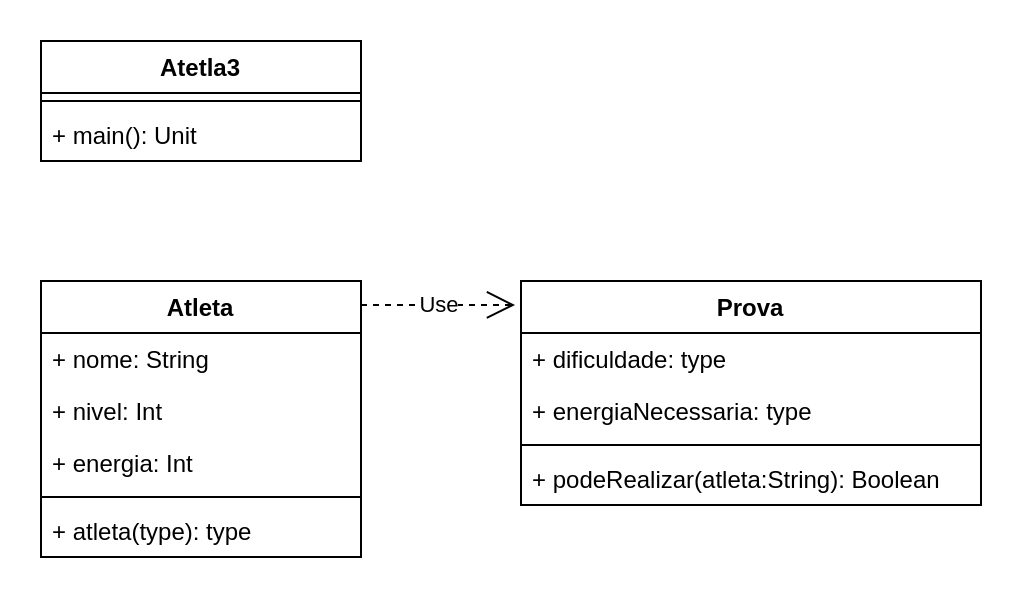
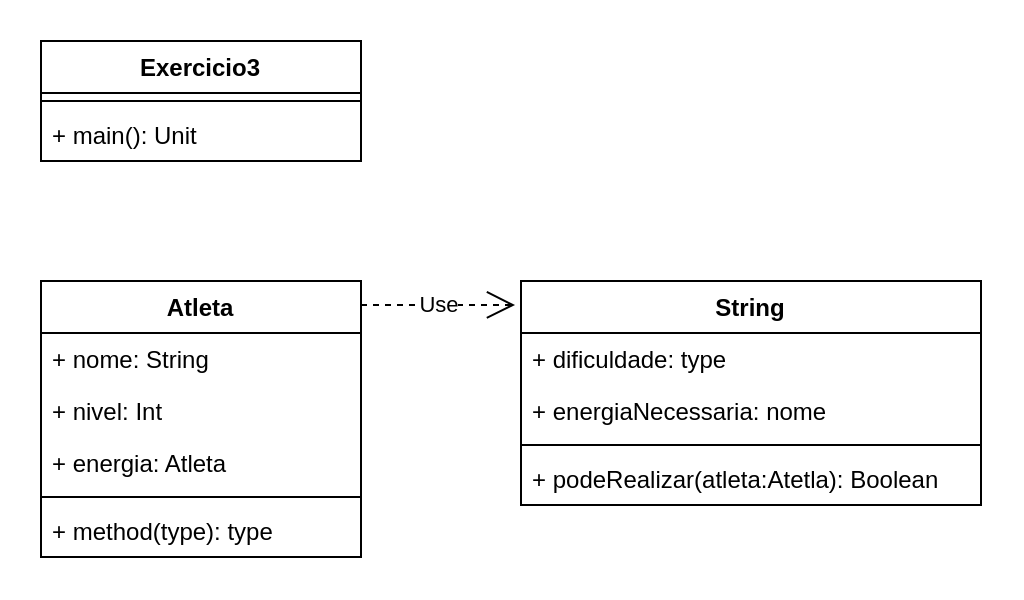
- <mxCell id="2" value="Atetla3" style="swimlane;fontStyle=1;align=center;verticalAlign=top;childLayout=stackLayout;horizontal=1;startSize=26;horizontalStack=0;resizeParent=1;resizeParentMax=0;resizeLast=0;collapsible=1;marginBottom=0;" parent="1" vertex="1"><mxGeometry x="20" y="20" width="160" height="60" as="geometry" /></mxCell>
+ <mxCell id="2" value="Exercicio3" style="swimlane;fontStyle=1;align=center;verticalAlign=top;childLayout=stackLayout;horizontal=1;startSize=26;horizontalStack=0;resizeParent=1;resizeParentMax=0;resizeLast=0;collapsible=1;marginBottom=0;" parent="1" vertex="1"><mxGeometry x="20" y="20" width="160" height="60" as="geometry" /></mxCell>
- <mxCell id="12" value="Prova" style="swimlane;fontStyle=1;align=center;verticalAlign=top;childLayout=stackLayout;horizontal=1;startSize=26;horizontalStack=0;resizeParent=1;resizeParentMax=0;resizeLast=0;collapsible=1;marginBottom=0;" parent="1" vertex="1"><mxGeometry x="260" y="140" width="230" height="112" as="geometry" /></mxCell>
+ <mxCell id="12" value="String" style="swimlane;fontStyle=1;align=center;verticalAlign=top;childLayout=stackLayout;horizontal=1;startSize=26;horizontalStack=0;resizeParent=1;resizeParentMax=0;resizeLast=0;collapsible=1;marginBottom=0;" parent="1" vertex="1"><mxGeometry x="260" y="140" width="230" height="112" as="geometry" /></mxCell>
- <mxCell id="14" value="+ energiaNecessaria: type" style="text;strokeColor=none;fillColor=none;align=left;verticalAlign=top;spacingLeft=4;spacingRight=4;overflow=hidden;rotatable=0;points=[[0,0.5],[1,0.5]];portConstraint=eastwest;" parent="12" vertex="1"><mxGeometry y="52" width="230" height="26" as="geometry" /></mxCell>
+ <mxCell id="14" value="+ energiaNecessaria: nome" style="text;strokeColor=none;fillColor=none;align=left;verticalAlign=top;spacingLeft=4;spacingRight=4;overflow=hidden;rotatable=0;points=[[0,0.5],[1,0.5]];portConstraint=eastwest;" parent="12" vertex="1"><mxGeometry y="52" width="230" height="26" as="geometry" /></mxCell>
- <mxCell id="9" value="+ energia: Int" style="text;strokeColor=none;fillColor=none;align=left;verticalAlign=top;spacingLeft=4;spacingRight=4;overflow=hidden;rotatable=0;points=[[0,0.5],[1,0.5]];portConstraint=eastwest;" parent="6" vertex="1"><mxGeometry y="78" width="160" height="26" as="geometry" /></mxCell>
+ <mxCell id="9" value="+ energia: Atleta" style="text;strokeColor=none;fillColor=none;align=left;verticalAlign=top;spacingLeft=4;spacingRight=4;overflow=hidden;rotatable=0;points=[[0,0.5],[1,0.5]];portConstraint=eastwest;" parent="6" vertex="1"><mxGeometry y="78" width="160" height="26" as="geometry" /></mxCell>
- <mxCell id="16" value="+ podeRealizar(atleta:String): Boolean" style="text;strokeColor=none;fillColor=none;align=left;verticalAlign=top;spacingLeft=4;spacingRight=4;overflow=hidden;rotatable=0;points=[[0,0.5],[1,0.5]];portConstraint=eastwest;" parent="12" vertex="1"><mxGeometry y="86" width="230" height="26" as="geometry" /></mxCell>
+ <mxCell id="16" value="+ podeRealizar(atleta:Atetla): Boolean" style="text;strokeColor=none;fillColor=none;align=left;verticalAlign=top;spacingLeft=4;spacingRight=4;overflow=hidden;rotatable=0;points=[[0,0.5],[1,0.5]];portConstraint=eastwest;" parent="12" vertex="1"><mxGeometry y="86" width="230" height="26" as="geometry" /></mxCell>
- <mxCell id="11" value="+ atleta(type): type" style="text;strokeColor=none;fillColor=none;align=left;verticalAlign=top;spacingLeft=4;spacingRight=4;overflow=hidden;rotatable=0;points=[[0,0.5],[1,0.5]];portConstraint=eastwest;" parent="6" vertex="1"><mxGeometry y="112" width="160" height="26" as="geometry" /></mxCell>
+ <mxCell id="11" value="+ method(type): type" style="text;strokeColor=none;fillColor=none;align=left;verticalAlign=top;spacingLeft=4;spacingRight=4;overflow=hidden;rotatable=0;points=[[0,0.5],[1,0.5]];portConstraint=eastwest;" parent="6" vertex="1"><mxGeometry y="112" width="160" height="26" as="geometry" /></mxCell>
